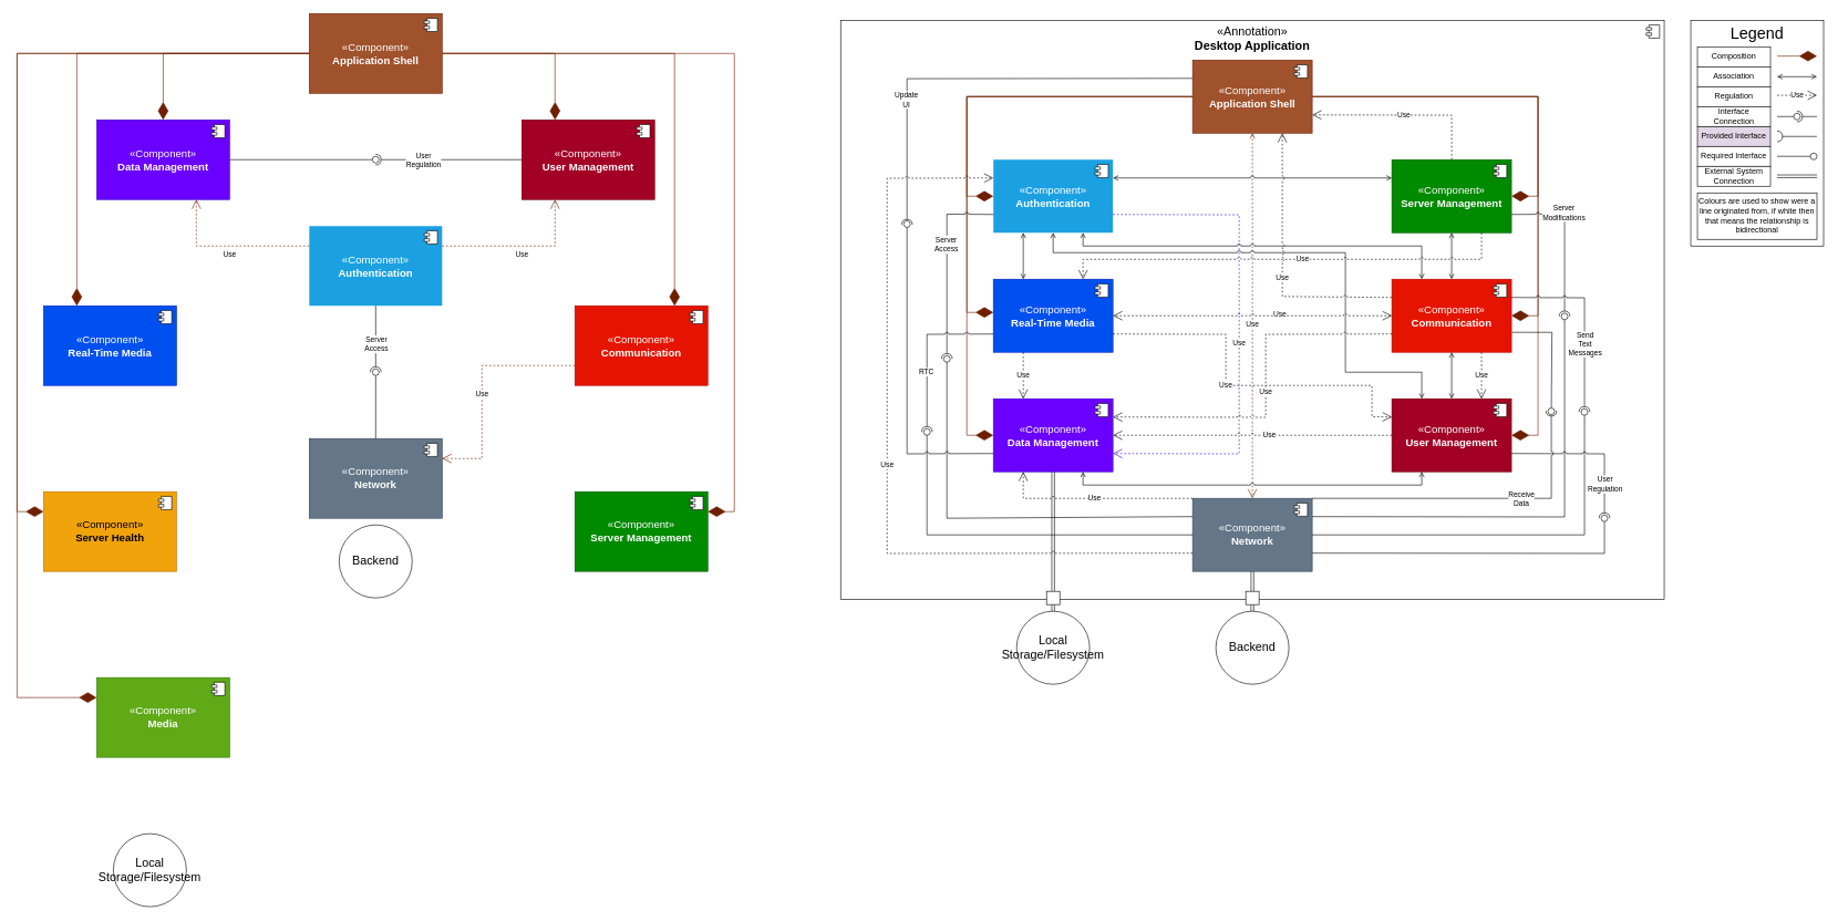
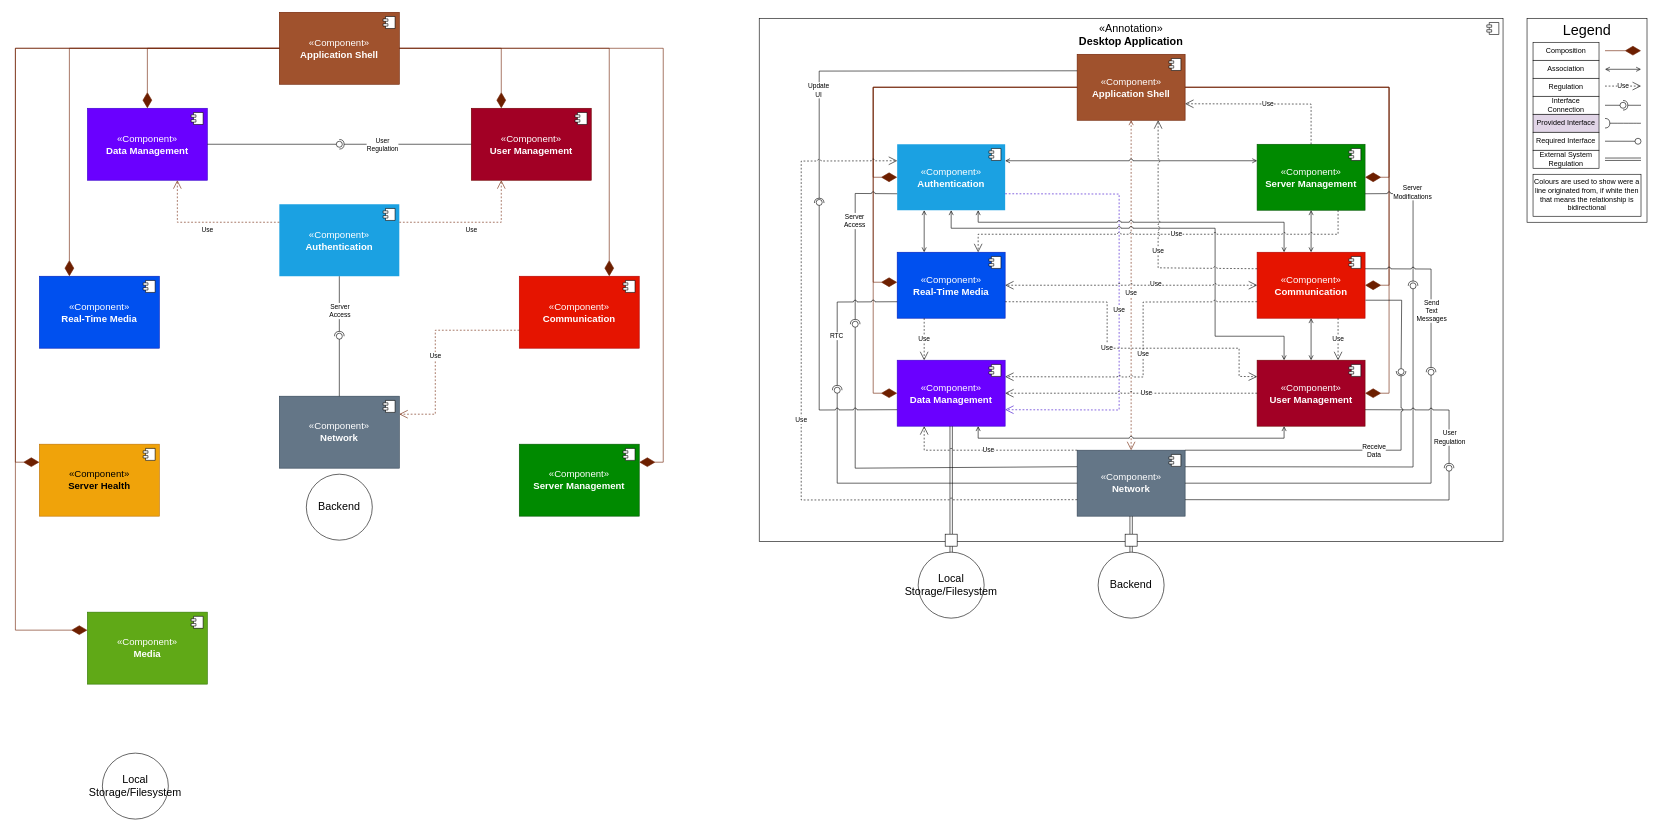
- <mxCell id="84" value="External System Connection" style="rounded=0;whiteSpace=wrap;html=1;spacingTop=-2;" parent="1" vertex="1"><mxGeometry x="2550" y="250" width="110" height="30" as="geometry" /></mxCell>
+ <mxCell id="84" value="External System Regulation" style="rounded=0;whiteSpace=wrap;html=1;spacingTop=-2;" parent="1" vertex="1"><mxGeometry x="2550" y="250" width="110" height="30" as="geometry" /></mxCell>
